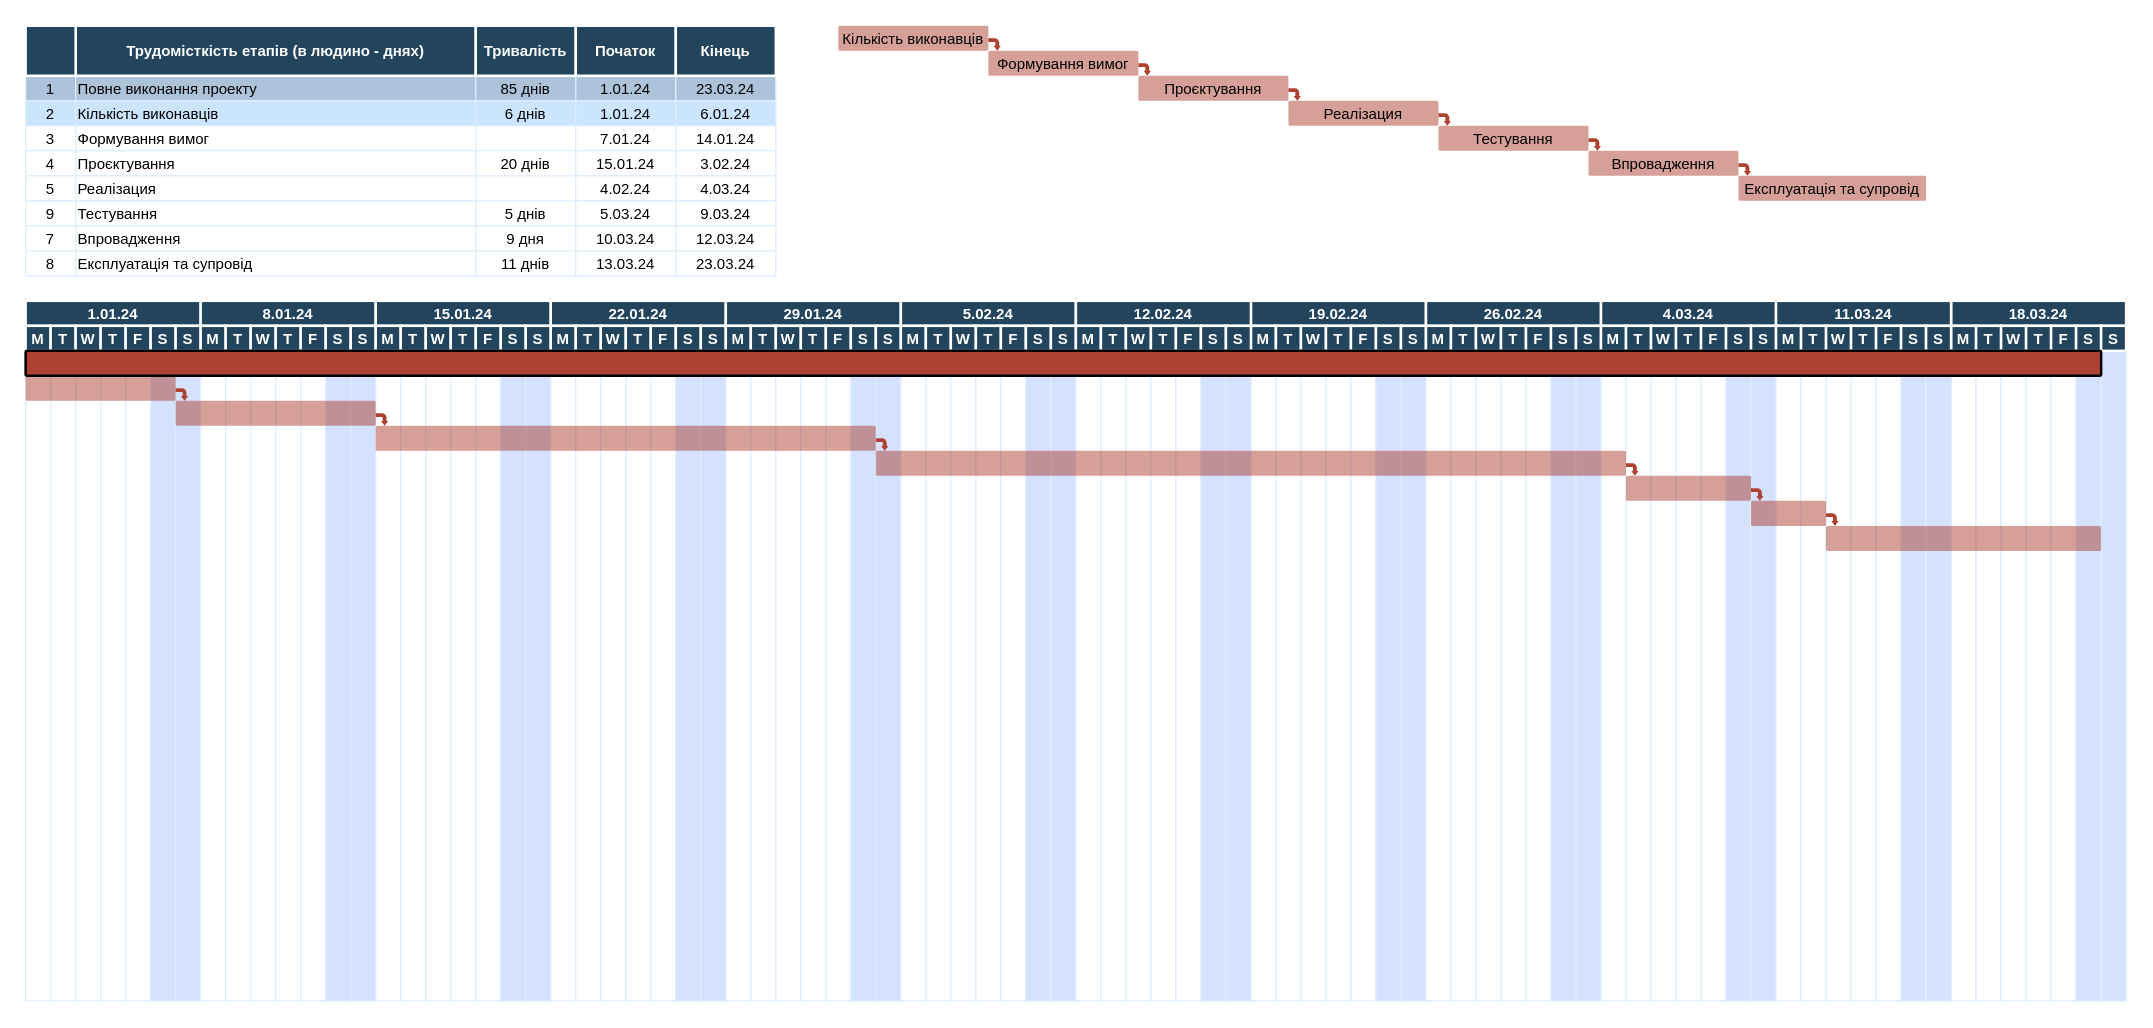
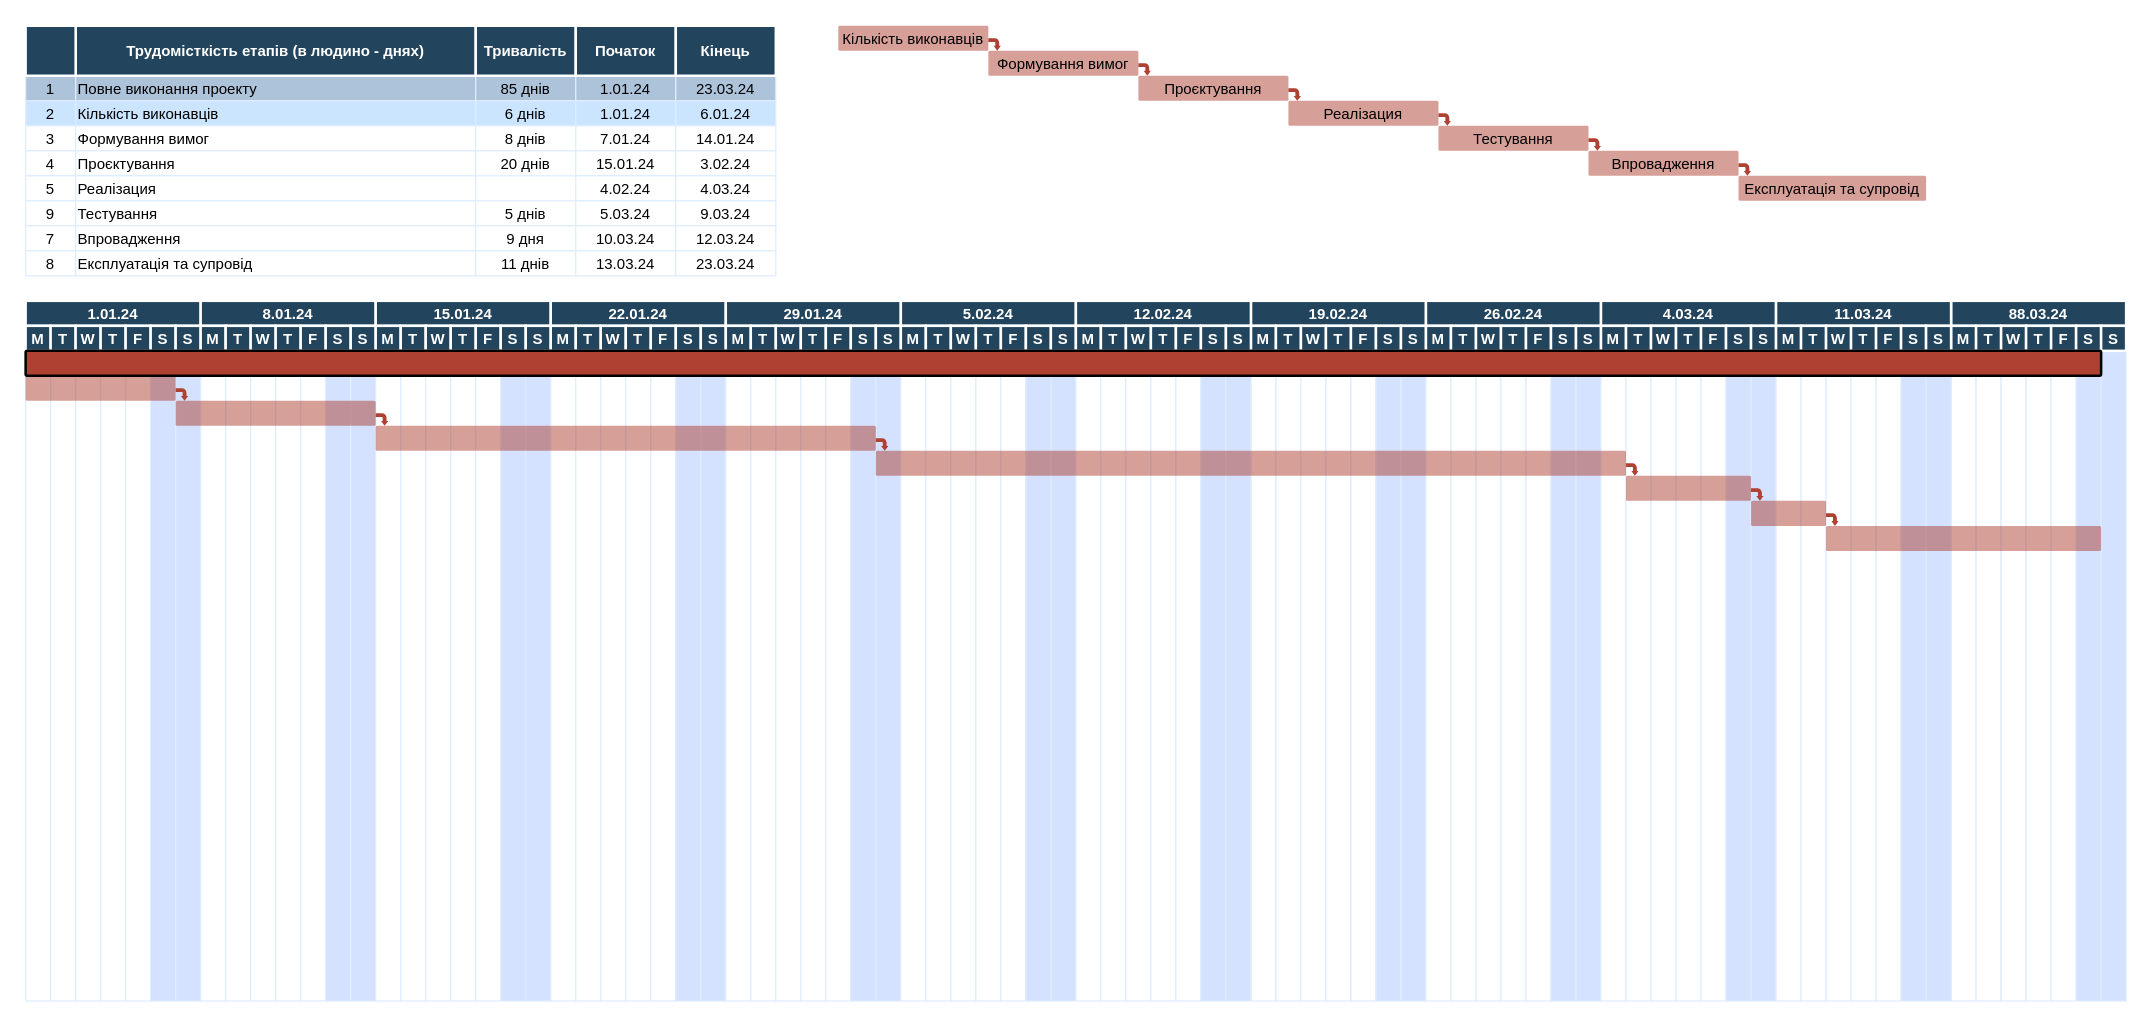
+ <mxCell id="94" value="8 днів" style="strokeColor=#DEEDFF" parent="1" vertex="1"><mxGeometry x="380" y="100" width="80.0" height="20" as="geometry" /></mxCell>
- <mxCell id="9" value="18.03.24" style="fillColor=#23445D;strokeColor=#FFFFFF;strokeWidth=2;fontColor=#FFFFFF;fontStyle=1" vertex="1" parent="1"><mxGeometry x="1560" y="240" width="140" height="20" as="geometry" /></mxCell>
+ <mxCell id="9" value="88.03.24" style="fillColor=#23445D;strokeColor=#FFFFFF;strokeWidth=2;fontColor=#FFFFFF;fontStyle=1" vertex="1" parent="1"><mxGeometry x="1560" y="240" width="140" height="20" as="geometry" /></mxCell>
